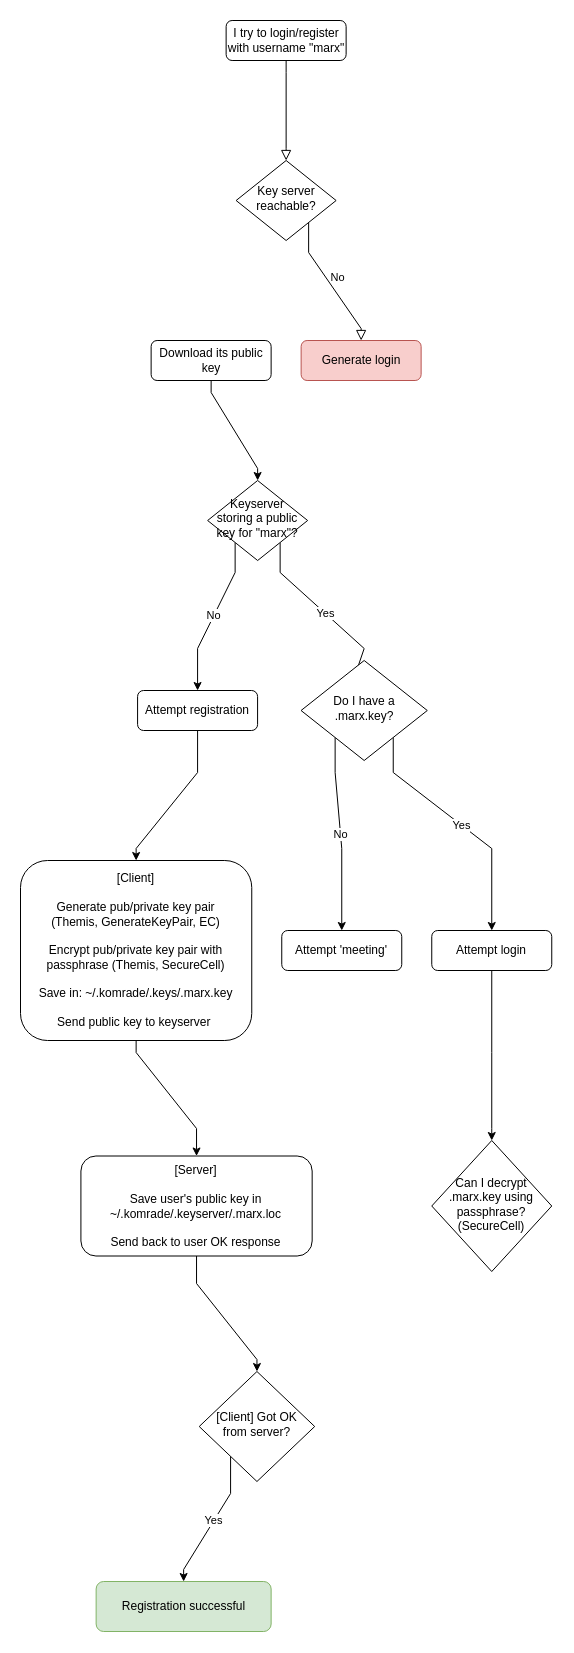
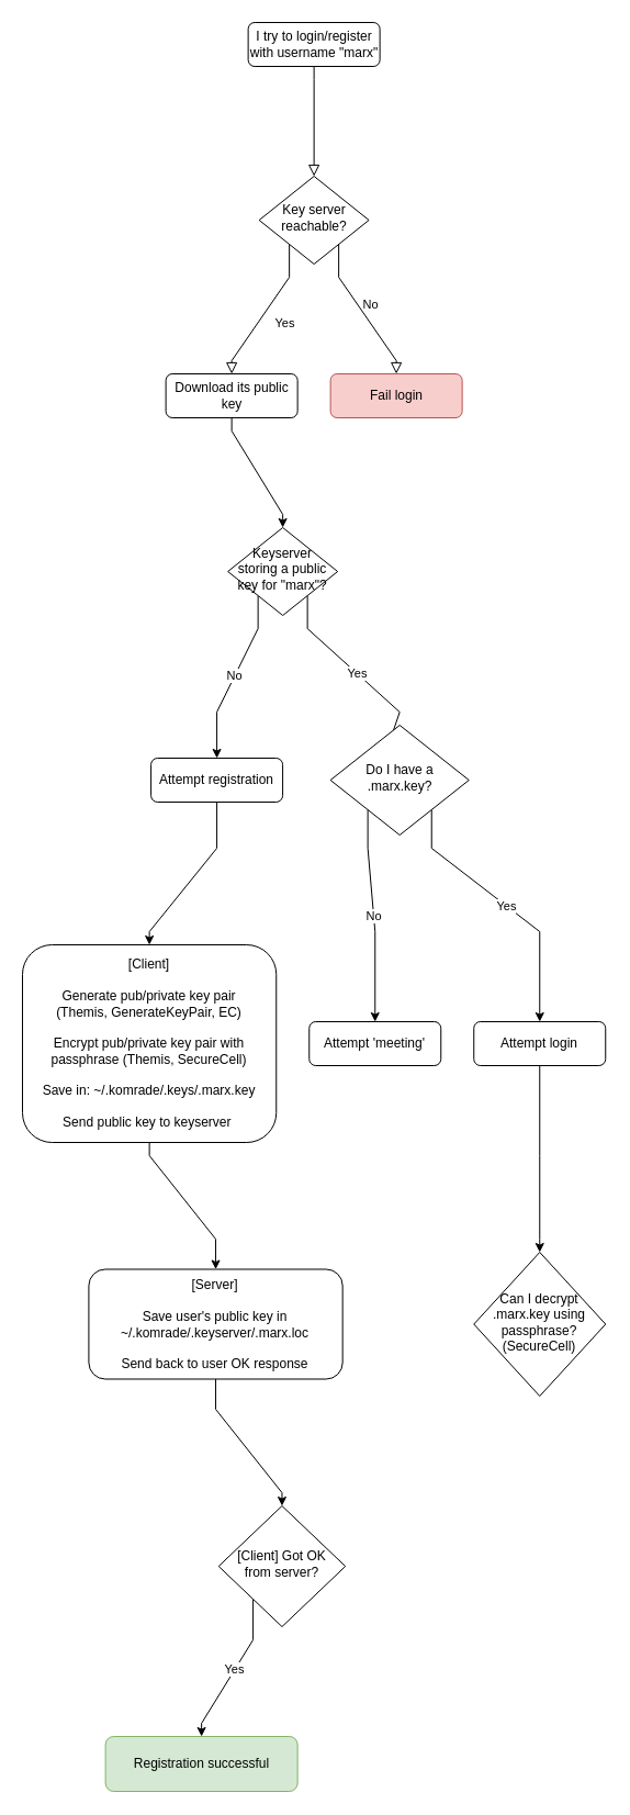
+ <mxCell id="4" value="Yes" style="rounded=0;html=1;jettySize=auto;orthogonalLoop=1;fontSize=11;endArrow=block;endFill=0;endSize=8;strokeWidth=1;shadow=0;labelBackgroundColor=none;edgeStyle=orthogonalEdgeStyle;noEdgeStyle=1;orthogonal=1;" parent="1" source="6" target="9" edge="1"><mxGeometry y="20" relative="1" as="geometry"><mxPoint as="offset" /><mxPoint x="80" y="351.538" as="targetPoint" /><Array as="points"><mxPoint x="263.125" y="252" /><mxPoint x="210.625" y="328" /></Array></mxGeometry></mxCell>
- <mxCell id="7" value="Generate login" style="rounded=1;whiteSpace=wrap;html=1;fontSize=12;glass=0;strokeWidth=1;shadow=0;fillColor=#f8cecc;strokeColor=#b85450;" parent="1" vertex="1"><mxGeometry x="300.625" y="340" width="120" height="40" as="geometry" /></mxCell>
+ <mxCell id="7" value="Fail login" style="rounded=1;whiteSpace=wrap;html=1;fontSize=12;glass=0;strokeWidth=1;shadow=0;fillColor=#f8cecc;strokeColor=#b85450;" parent="1" vertex="1"><mxGeometry x="300.625" y="340" width="120" height="40" as="geometry" /></mxCell>
